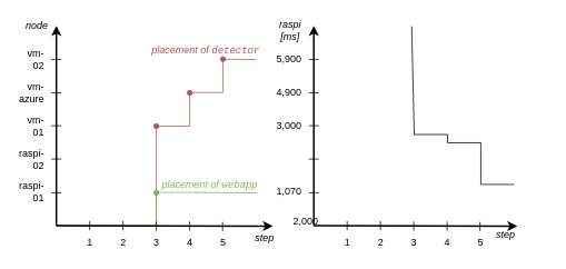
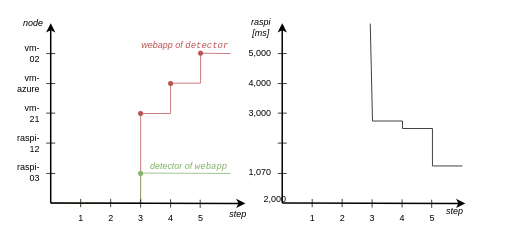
- <mxCell id="52" value="placement of &lt;font face=&quot;Courier New&quot; style=&quot;font-size: 12px;&quot;&gt;detector&lt;/font&gt;" style="text;html=1;strokeColor=none;fillColor=none;align=center;verticalAlign=middle;whiteSpace=wrap;rounded=0;fontColor=#B85450;fontStyle=2;fontSize=12;" parent="1" vertex="1"><mxGeometry x="180" y="50" width="132" height="20" as="geometry" /></mxCell>
+ <mxCell id="52" value="webapp of &lt;font face=&quot;Courier New&quot; style=&quot;font-size: 12px;&quot;&gt;detector&lt;/font&gt;" style="text;html=1;strokeColor=none;fillColor=none;align=center;verticalAlign=middle;whiteSpace=wrap;rounded=0;fontColor=#B85450;fontStyle=2;fontSize=12;" parent="1" vertex="1"><mxGeometry x="180" y="50" width="132" height="20" as="geometry" /></mxCell>
- <mxCell id="8" value="5,900" style="text;html=1;strokeColor=none;fillColor=none;align=right;verticalAlign=middle;whiteSpace=wrap;rounded=0;fontFamily=Helvetica;" parent="3" vertex="1"><mxGeometry x="6.5" y="35" width="30" height="20" as="geometry" /></mxCell>
+ <mxCell id="8" value="5,000" style="text;html=1;strokeColor=none;fillColor=none;align=right;verticalAlign=middle;whiteSpace=wrap;rounded=0;fontFamily=Helvetica;" parent="3" vertex="1"><mxGeometry x="6.5" y="35" width="30" height="20" as="geometry" /></mxCell>
- <mxCell id="9" value="4,900" style="text;html=1;strokeColor=none;fillColor=none;align=right;verticalAlign=middle;whiteSpace=wrap;rounded=0;fontFamily=Helvetica;" parent="3" vertex="1"><mxGeometry x="6.5" y="75" width="30" height="20" as="geometry" /></mxCell>
+ <mxCell id="9" value="4,000" style="text;html=1;strokeColor=none;fillColor=none;align=right;verticalAlign=middle;whiteSpace=wrap;rounded=0;fontFamily=Helvetica;" parent="3" vertex="1"><mxGeometry x="6.5" y="75" width="30" height="20" as="geometry" /></mxCell>
- <mxCell id="35" value="vm-01" style="text;html=1;strokeColor=none;fillColor=none;align=right;verticalAlign=middle;whiteSpace=wrap;rounded=0;fontFamily=Helvetica;fontSize=12;" parent="1" vertex="1"><mxGeometry x="30" y="141" width="24" height="20" as="geometry" /></mxCell>
+ <mxCell id="35" value="vm-21" style="text;html=1;strokeColor=none;fillColor=none;align=right;verticalAlign=middle;whiteSpace=wrap;rounded=0;fontFamily=Helvetica;fontSize=12;" parent="1" vertex="1"><mxGeometry x="30" y="141" width="24" height="20" as="geometry" /></mxCell>
- <mxCell id="34" value="raspi-02" style="text;html=1;strokeColor=none;fillColor=none;align=right;verticalAlign=middle;whiteSpace=wrap;rounded=0;fontFamily=Helvetica;fontSize=12;" parent="1" vertex="1"><mxGeometry x="20" y="181" width="34" height="20" as="geometry" /></mxCell>
+ <mxCell id="34" value="raspi-12" style="text;html=1;strokeColor=none;fillColor=none;align=right;verticalAlign=middle;whiteSpace=wrap;rounded=0;fontFamily=Helvetica;fontSize=12;" parent="1" vertex="1"><mxGeometry x="20" y="181" width="34" height="20" as="geometry" /></mxCell>
- <mxCell id="53" value="placement of &lt;font face=&quot;Courier New&quot; style=&quot;font-size: 12px;&quot;&gt;webapp&lt;/font&gt;" style="text;html=1;strokeColor=none;fillColor=none;align=center;verticalAlign=middle;whiteSpace=wrap;rounded=0;fontColor=#82B366;fontStyle=2;fontSize=12;" parent="1" vertex="1"><mxGeometry x="190" y="211" width="122" height="20" as="geometry" /></mxCell>
+ <mxCell id="53" value="detector of &lt;font face=&quot;Courier New&quot; style=&quot;font-size: 12px;&quot;&gt;webapp&lt;/font&gt;" style="text;html=1;strokeColor=none;fillColor=none;align=center;verticalAlign=middle;whiteSpace=wrap;rounded=0;fontColor=#82B366;fontStyle=2;fontSize=12;" parent="1" vertex="1"><mxGeometry x="190" y="211" width="122" height="20" as="geometry" /></mxCell>
- <mxCell id="33" value="raspi-01" style="text;html=1;strokeColor=none;fillColor=none;align=right;verticalAlign=middle;whiteSpace=wrap;rounded=0;fontFamily=Helvetica;fontSize=12;" parent="1" vertex="1"><mxGeometry x="20" y="220" width="34" height="20" as="geometry" /></mxCell>
+ <mxCell id="33" value="raspi-03" style="text;html=1;strokeColor=none;fillColor=none;align=right;verticalAlign=middle;whiteSpace=wrap;rounded=0;fontFamily=Helvetica;fontSize=12;" parent="1" vertex="1"><mxGeometry x="20" y="220" width="34" height="20" as="geometry" /></mxCell>
